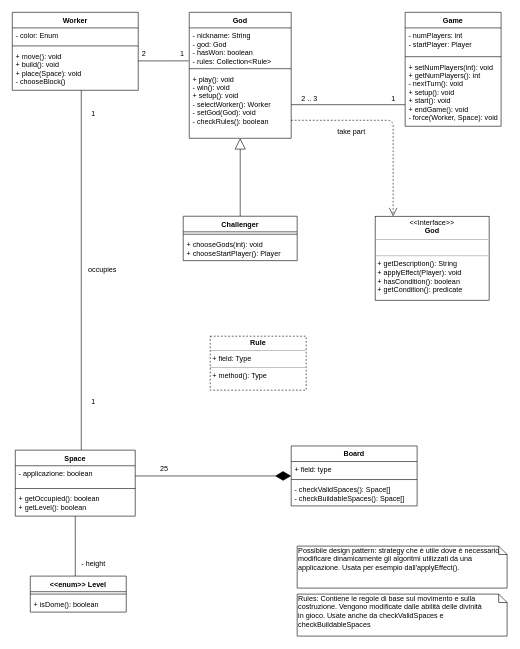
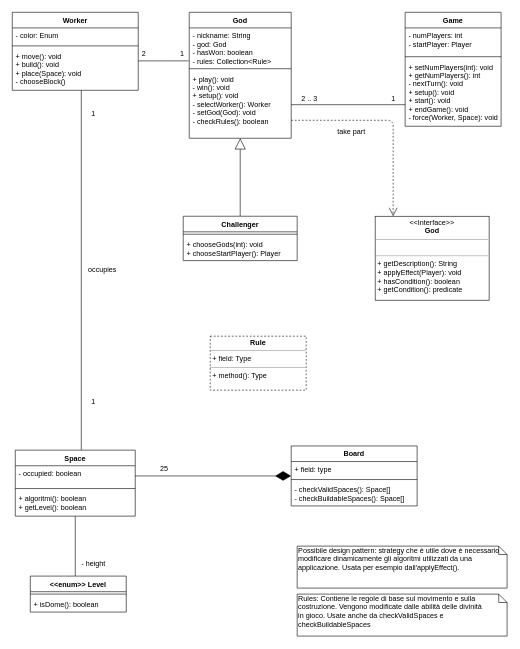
- <mxCell id="41" value="- applicazione: boolean" style="text;strokeColor=none;fillColor=none;align=left;verticalAlign=top;spacingLeft=4;spacingRight=4;overflow=hidden;rotatable=0;points=[[0,0.5],[1,0.5]];portConstraint=eastwest;" parent="40" vertex="1"><mxGeometry y="26" width="200" height="34" as="geometry" /></mxCell>
+ <mxCell id="41" value="- occupied: boolean" style="text;strokeColor=none;fillColor=none;align=left;verticalAlign=top;spacingLeft=4;spacingRight=4;overflow=hidden;rotatable=0;points=[[0,0.5],[1,0.5]];portConstraint=eastwest;" parent="40" vertex="1"><mxGeometry y="26" width="200" height="34" as="geometry" /></mxCell>
- <mxCell id="43" value="+ getOccupied(): boolean&#10;+ getLevel(): boolean" style="text;strokeColor=none;fillColor=none;align=left;verticalAlign=top;spacingLeft=4;spacingRight=4;overflow=hidden;rotatable=0;points=[[0,0.5],[1,0.5]];portConstraint=eastwest;" parent="40" vertex="1"><mxGeometry y="68" width="200" height="42" as="geometry" /></mxCell>
+ <mxCell id="43" value="+ algoritmi(): boolean&#10;+ getLevel(): boolean" style="text;strokeColor=none;fillColor=none;align=left;verticalAlign=top;spacingLeft=4;spacingRight=4;overflow=hidden;rotatable=0;points=[[0,0.5],[1,0.5]];portConstraint=eastwest;" parent="40" vertex="1"><mxGeometry y="68" width="200" height="42" as="geometry" /></mxCell>
